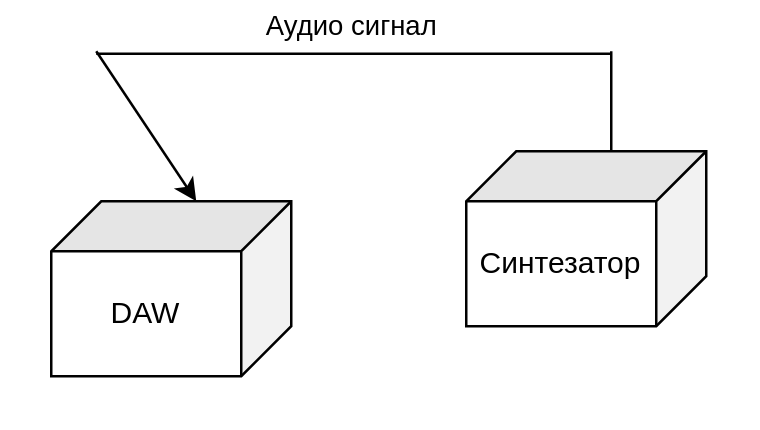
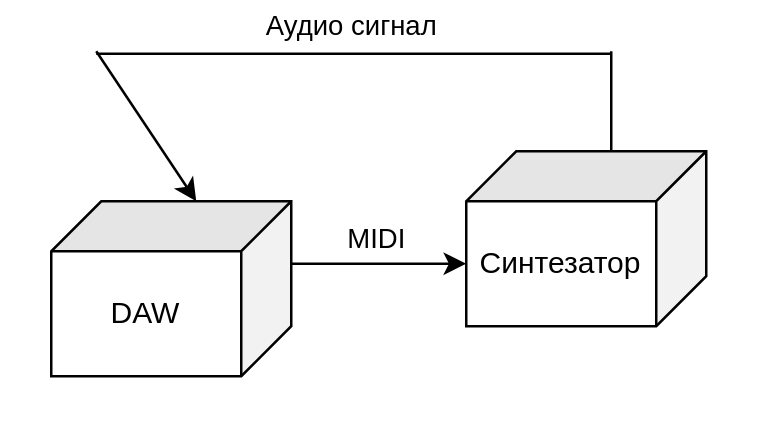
+ <mxCell id="4" value="MIDI&lt;br&gt;" style="endArrow=classic;html=1;exitX=0;exitY=0;exitDx=25;exitDy=0;exitPerimeter=0;entryX=0;entryY=0;entryDx=45;entryDy=96;entryPerimeter=0;" edge="1" parent="1" source="2" target="3"><mxGeometry x="-0.018" y="10" width="50" height="50" relative="1" as="geometry"><mxPoint x="150" y="220" as="sourcePoint" /><mxPoint x="200" y="170" as="targetPoint" /><mxPoint as="offset" /></mxGeometry></mxCell>
